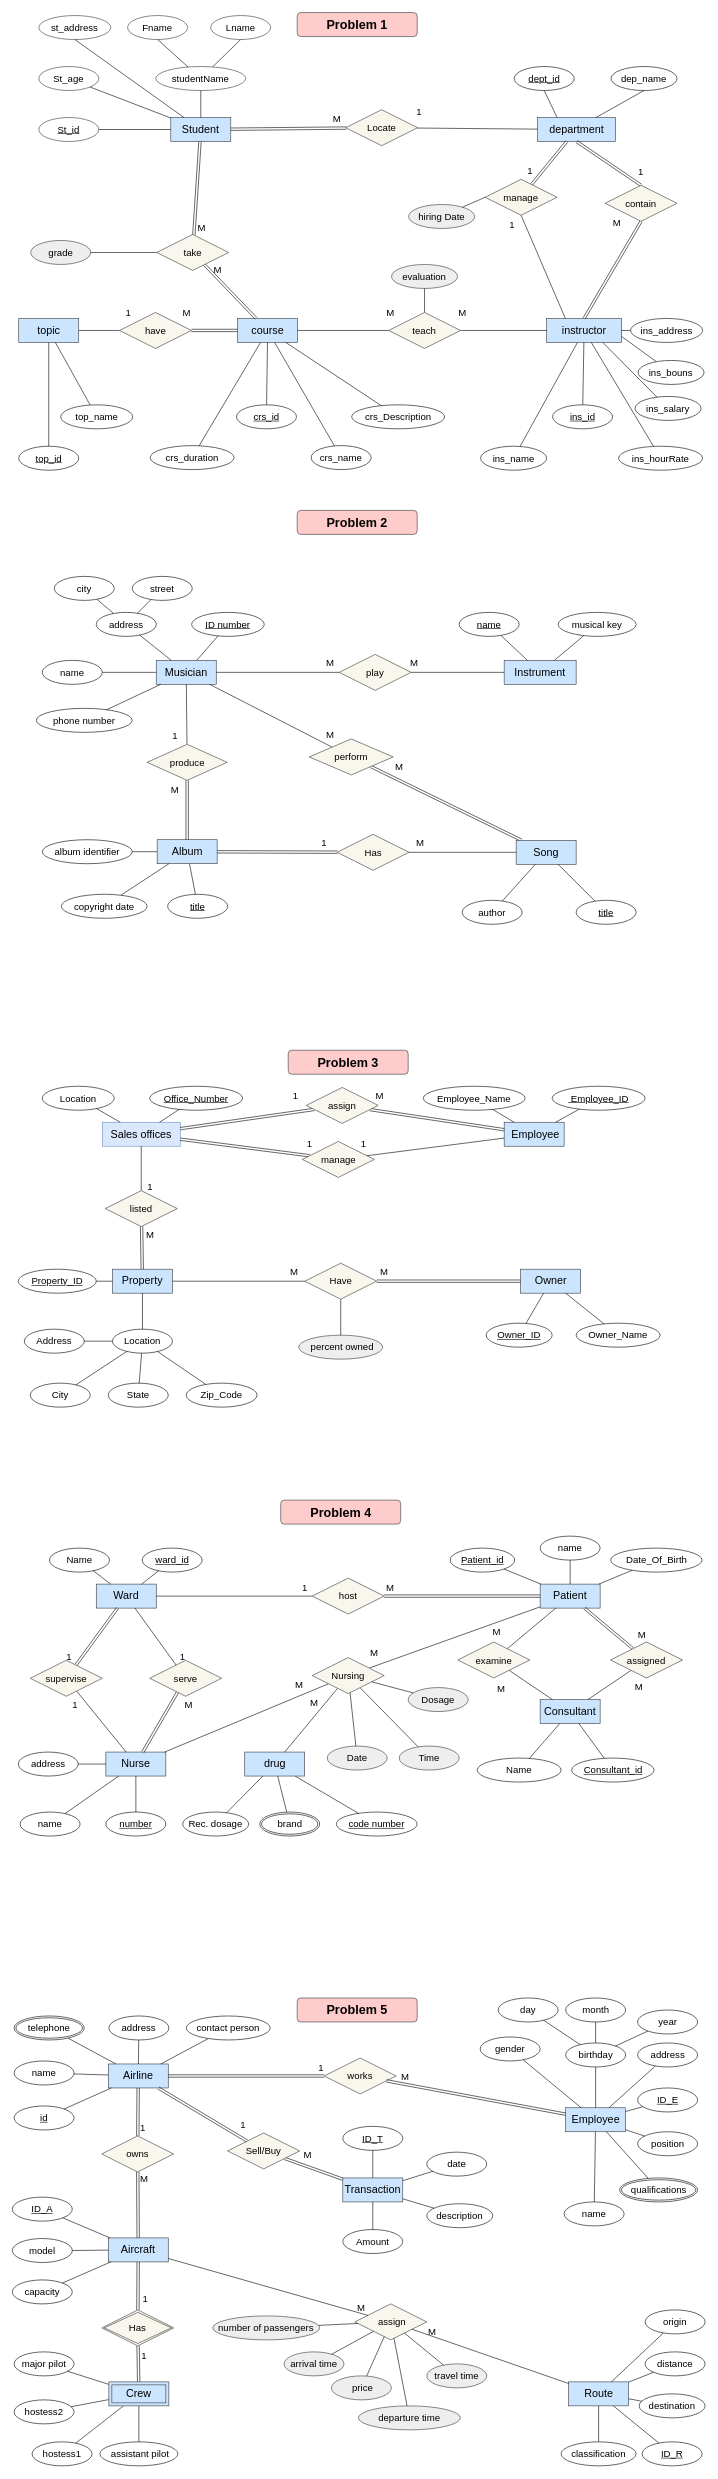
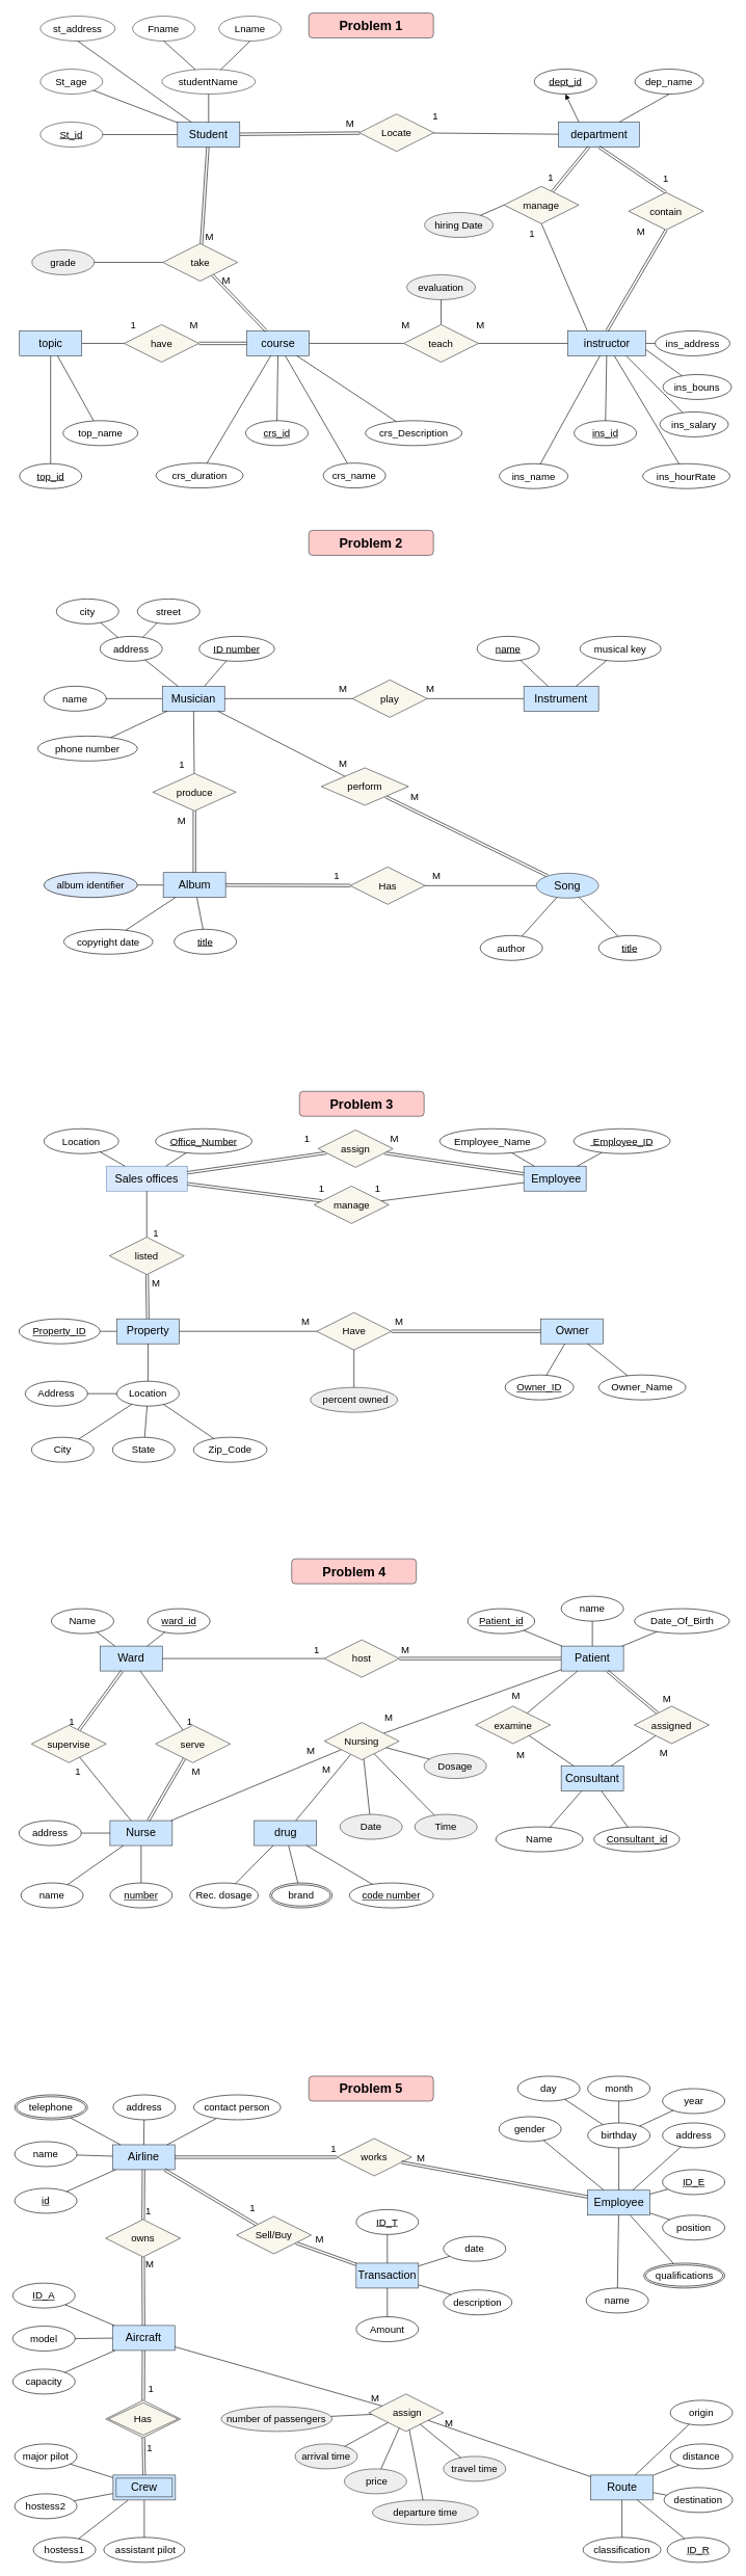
- <mxCell id="19" value="" style="endArrow=none;rounded=0;entryX=0.5;entryY=1;entryDx=0;entryDy=0;exitX=0.25;exitY=0;exitDx=0;exitDy=0;fontSize=16;fontStyle=0" parent="1" source="4" target="17" edge="1"><mxGeometry relative="1" as="geometry"><mxPoint x="600.75" y="215" as="sourcePoint" /><mxPoint x="760.75" y="215" as="targetPoint" /></mxGeometry></mxCell>
+ <mxCell id="19" value="" style="endArrow=block;rounded=0;entryX=0.5;entryY=1;entryDx=0;entryDy=0;exitX=0.25;exitY=0;exitDx=0;exitDy=0;fontSize=16;fontStyle=0;" parent="1" source="4" target="17" edge="1"><mxGeometry relative="1" as="geometry"><mxPoint x="600.75" y="215" as="sourcePoint" /><mxPoint x="760.75" y="215" as="targetPoint" /></mxGeometry></mxCell>
- <mxCell id="355" value="album identifier" style="ellipse;whiteSpace=wrap;align=center;fontSize=16;fontStyle=0" parent="1" vertex="1"><mxGeometry x="70" y="1399" width="150" height="40" as="geometry" /></mxCell>
+ <mxCell id="355" value="album identifier" style="ellipse;whiteSpace=wrap;align=center;fontSize=16;fontStyle=0;fillColor=#dae8fc;" parent="1" vertex="1"><mxGeometry x="70" y="1399" width="150" height="40" as="geometry" /></mxCell>
- <mxCell id="168" value="Song" style="whiteSpace=wrap;align=center;fillColor=#cce5ff;strokeColor=#36393d;labelBackgroundColor=none;fontSize=18;fontStyle=0" parent="167" vertex="1"><mxGeometry x="90" width="100" height="40" as="geometry" /></mxCell>
+ <mxCell id="168" value="Song" style="ellipse;whiteSpace=wrap;align=center;fillColor=#cce5ff;strokeColor=#36393d;labelBackgroundColor=none;fontSize=18;fontStyle=0;" parent="167" vertex="1"><mxGeometry x="90" width="100" height="40" as="geometry" /></mxCell>
